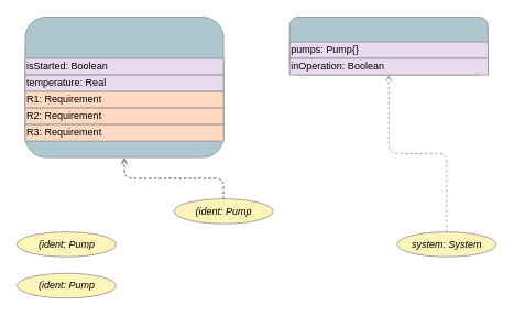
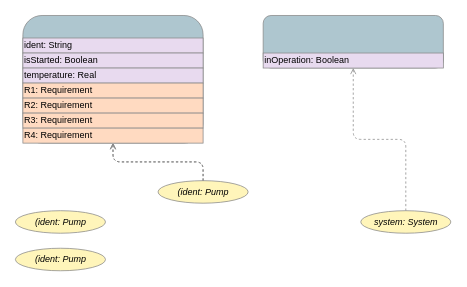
+ <mxCell id="3" value="ident: String" style="text;html=1;verticalAlign=middle;align=left;fillColor=#E8DAEF;strokeColor=#888888;" parent="2" vertex="1"><mxGeometry y="30" width="240" height="20" as="geometry" /></mxCell>
- <mxCell id="11" value="pumps: Pump{}" style="text;html=1;verticalAlign=middle;align=left;fillColor=#E8DAEF;strokeColor=#888888;" parent="10" vertex="1"><mxGeometry y="30" width="240" height="20" as="geometry" /></mxCell>
+ <mxCell id="9" value="R4: Requirement" style="text;html=1;verticalAlign=middle;align=left;fillColor=#FFDAC1;strokeColor=#888888;" parent="2" vertex="1"><mxGeometry y="150" width="240" height="20" as="geometry" /></mxCell>
